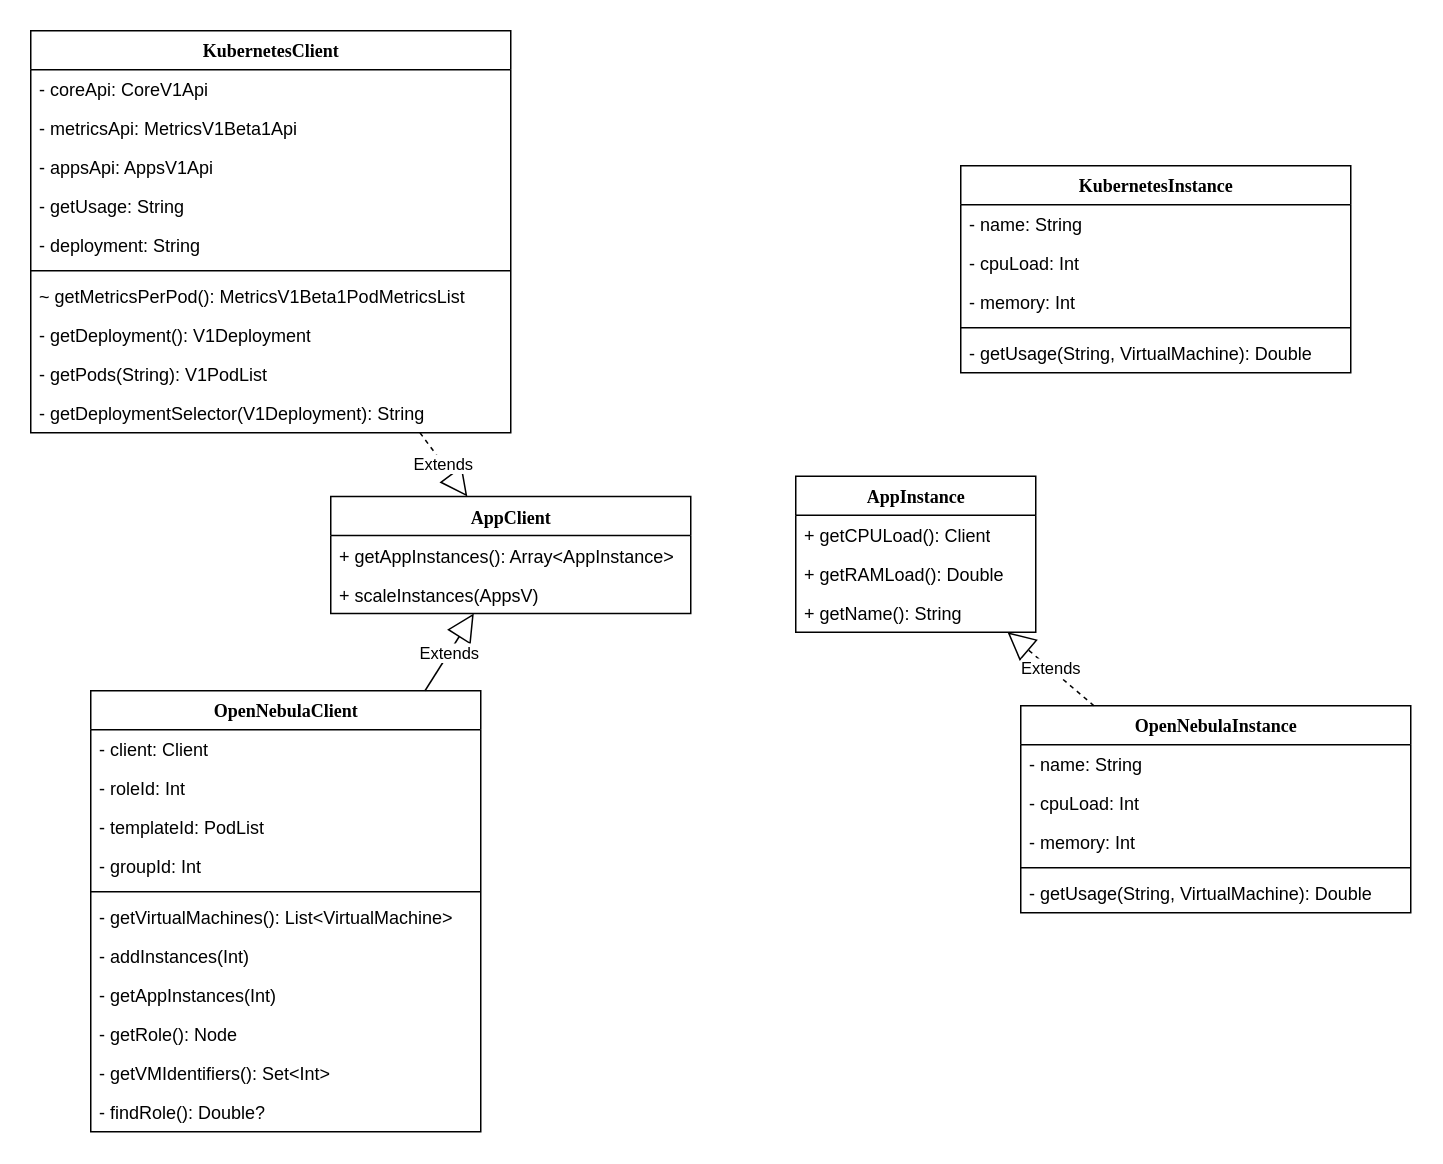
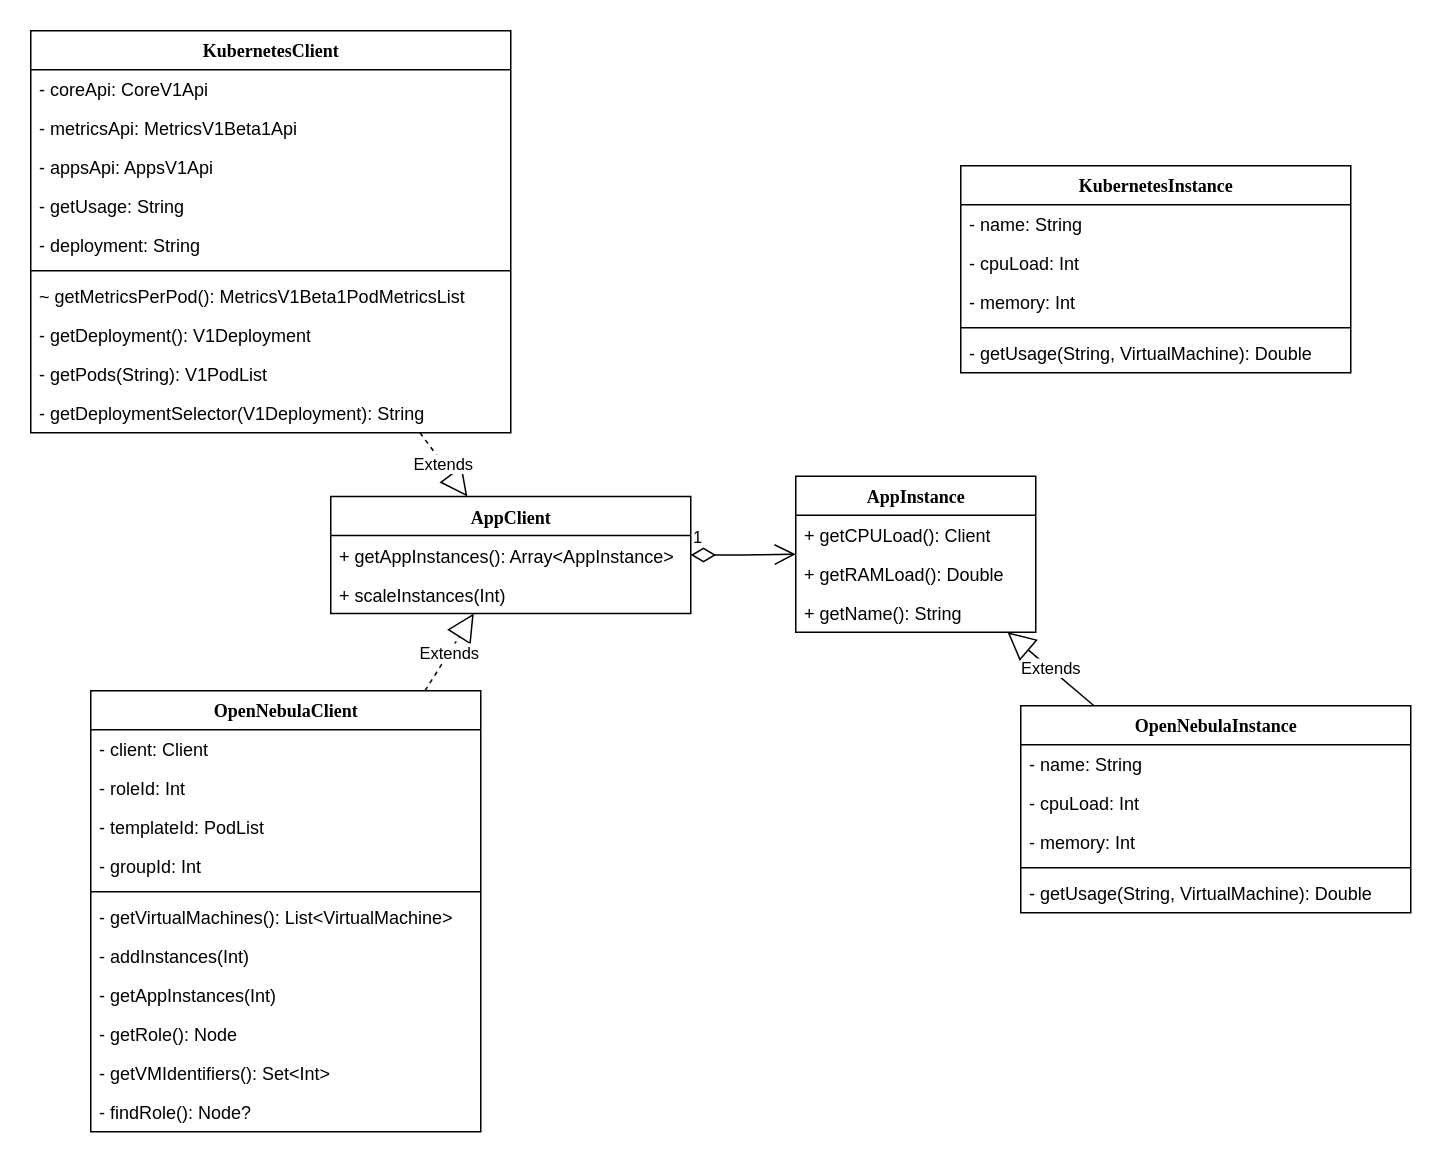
+ <mxCell id="2" value="1" style="endArrow=open;html=1;endSize=12;startArrow=diamondThin;startSize=14;startFill=0;edgeStyle=orthogonalEdgeStyle;align=left;verticalAlign=bottom;" parent="1" source="6" target="9" edge="1"><mxGeometry x="-1" y="3" relative="1" as="geometry"><mxPoint x="390" y="520.5" as="sourcePoint" /><mxPoint x="550" y="520.5" as="targetPoint" /></mxGeometry></mxCell>
- <mxCell id="8" value="+ scaleInstances(AppsV)" style="text;html=1;strokeColor=none;fillColor=none;align=left;verticalAlign=top;spacingLeft=4;spacingRight=4;whiteSpace=wrap;overflow=hidden;rotatable=0;points=[[0,0.5],[1,0.5]];portConstraint=eastwest;" parent="6" vertex="1"><mxGeometry y="52" width="240" height="26" as="geometry" /></mxCell>
+ <mxCell id="8" value="+ scaleInstances(Int)" style="text;html=1;strokeColor=none;fillColor=none;align=left;verticalAlign=top;spacingLeft=4;spacingRight=4;whiteSpace=wrap;overflow=hidden;rotatable=0;points=[[0,0.5],[1,0.5]];portConstraint=eastwest;" parent="6" vertex="1"><mxGeometry y="52" width="240" height="26" as="geometry" /></mxCell>
- <mxCell id="3" value="Extends" style="endArrow=block;endSize=16;endFill=0;html=1;" parent="1" source="25" target="6" edge="1"><mxGeometry width="160" relative="1" as="geometry"><mxPoint x="480" y="390.5" as="sourcePoint" /><mxPoint x="640" y="390.5" as="targetPoint" /></mxGeometry></mxCell>
+ <mxCell id="3" value="Extends" style="endArrow=block;endSize=16;endFill=0;html=1;dashed=1;" parent="1" source="25" target="6" edge="1"><mxGeometry width="160" relative="1" as="geometry"><mxPoint x="480" y="390.5" as="sourcePoint" /><mxPoint x="640" y="390.5" as="targetPoint" /></mxGeometry></mxCell>
- <mxCell id="4" value="Extends" style="endArrow=block;endSize=16;endFill=0;html=1;dashed=1;" parent="1" source="19" target="9" edge="1"><mxGeometry width="160" relative="1" as="geometry"><mxPoint x="309.744" y="520.5" as="sourcePoint" /><mxPoint x="338.498" y="420.5" as="targetPoint" /></mxGeometry></mxCell>
+ <mxCell id="4" value="Extends" style="endArrow=block;endSize=16;endFill=0;html=1;" parent="1" source="19" target="9" edge="1"><mxGeometry width="160" relative="1" as="geometry"><mxPoint x="309.744" y="520.5" as="sourcePoint" /><mxPoint x="338.498" y="420.5" as="targetPoint" /></mxGeometry></mxCell>
- <mxCell id="36" value="- findRole(): Double?" style="text;html=1;strokeColor=none;fillColor=none;align=left;verticalAlign=top;spacingLeft=4;spacingRight=4;whiteSpace=wrap;overflow=hidden;rotatable=0;points=[[0,0.5],[1,0.5]];portConstraint=eastwest;" parent="25" vertex="1"><mxGeometry y="268" width="260" height="26" as="geometry" /></mxCell>
+ <mxCell id="36" value="- findRole(): Node?" style="text;html=1;strokeColor=none;fillColor=none;align=left;verticalAlign=top;spacingLeft=4;spacingRight=4;whiteSpace=wrap;overflow=hidden;rotatable=0;points=[[0,0.5],[1,0.5]];portConstraint=eastwest;" parent="25" vertex="1"><mxGeometry y="268" width="260" height="26" as="geometry" /></mxCell>
